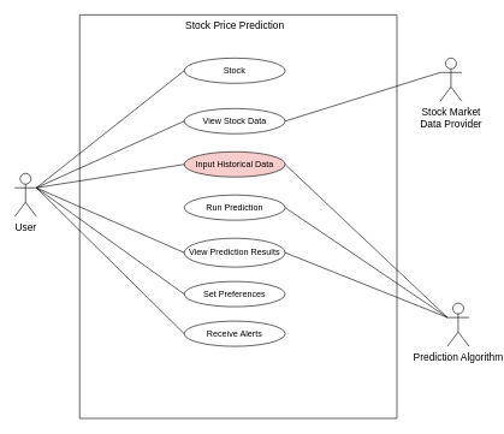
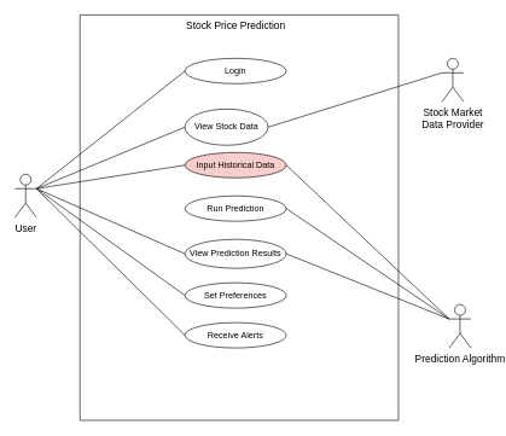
- <mxCell id="5" value="Stock" style="ellipse;whiteSpace=wrap;html=1;" parent="1" vertex="1"><mxGeometry x="255" y="80" width="140" height="35" as="geometry" /></mxCell>
+ <mxCell id="5" value="Login" style="ellipse;whiteSpace=wrap;html=1;" parent="1" vertex="1"><mxGeometry x="255" y="80" width="140" height="35" as="geometry" /></mxCell>
- <mxCell id="6" value="View Stock Data" style="ellipse;whiteSpace=wrap;html=1;" parent="1" vertex="1"><mxGeometry x="255" y="150" width="140" height="35" as="geometry" /></mxCell>
+ <mxCell id="6" value="View Stock Data" style="ellipse;whiteSpace=wrap;html=1;" parent="1" vertex="1"><mxGeometry x="255" y="150" width="115" height="50" as="geometry" /></mxCell>
